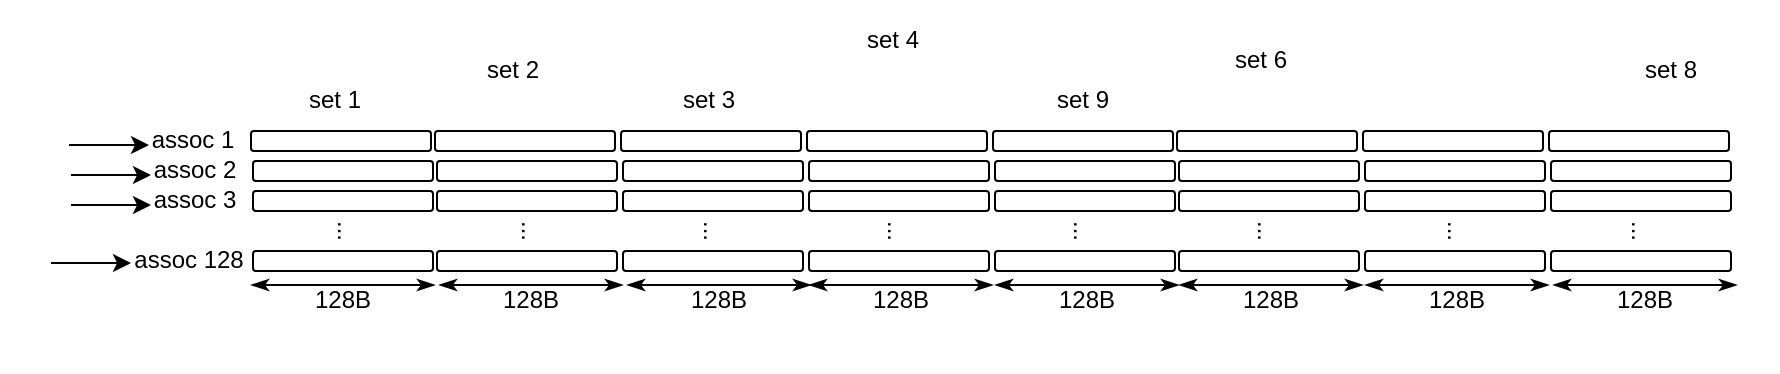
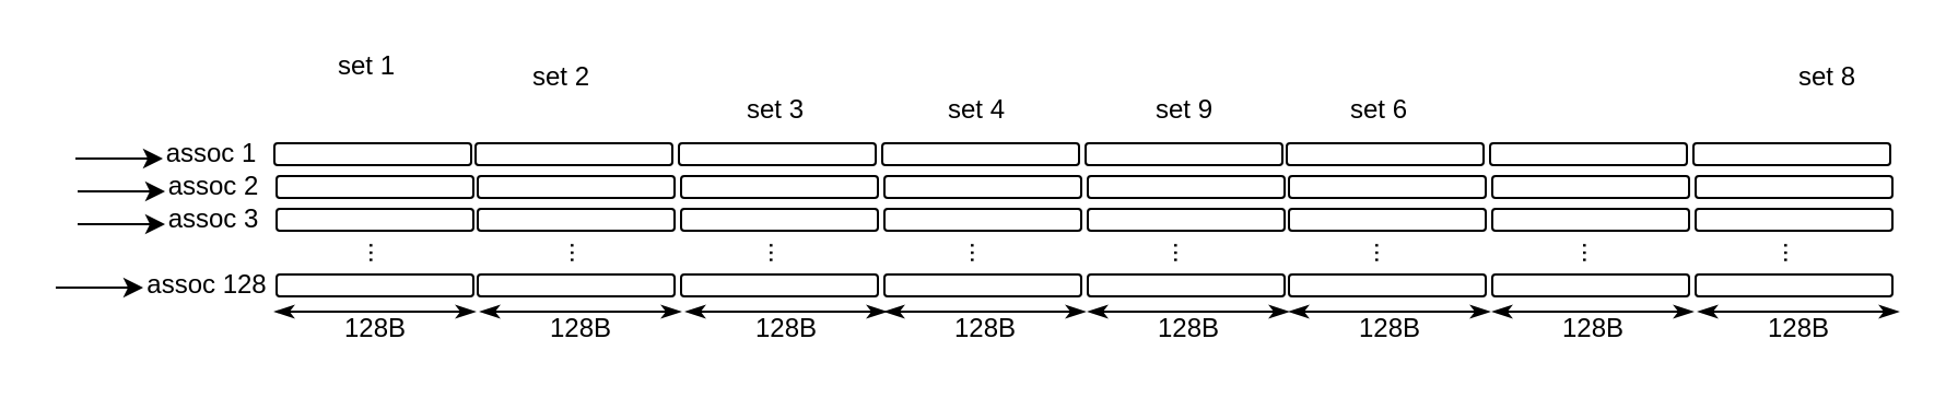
- <mxCell id="45" value="set 4" style="text;html=1;align=center;verticalAlign=middle;resizable=0;points=[];autosize=1;strokeColor=none;fillColor=none;" vertex="1" parent="1"><mxGeometry x="421" y="5" width="50" height="30" as="geometry" /></mxCell>
+ <mxCell id="45" value="set 4" style="text;html=1;align=center;verticalAlign=middle;resizable=0;points=[];autosize=1;strokeColor=none;fillColor=none;" vertex="1" parent="1"><mxGeometry x="421" y="35" width="50" height="30" as="geometry" /></mxCell>
- <mxCell id="47" value="set 6" style="text;html=1;align=center;verticalAlign=middle;resizable=0;points=[];autosize=1;strokeColor=none;fillColor=none;" vertex="1" parent="1"><mxGeometry x="605" y="15" width="50" height="30" as="geometry" /></mxCell>
+ <mxCell id="47" value="set 6" style="text;html=1;align=center;verticalAlign=middle;resizable=0;points=[];autosize=1;strokeColor=none;fillColor=none;" vertex="1" parent="1"><mxGeometry x="605" y="35" width="50" height="30" as="geometry" /></mxCell>
- <mxCell id="42" value="set 1" style="text;html=1;align=center;verticalAlign=middle;resizable=0;points=[];autosize=1;strokeColor=none;fillColor=none;" vertex="1" parent="1"><mxGeometry x="142" y="35" width="50" height="30" as="geometry" /></mxCell>
+ <mxCell id="42" value="set 1" style="text;html=1;align=center;verticalAlign=middle;resizable=0;points=[];autosize=1;strokeColor=none;fillColor=none;" vertex="1" parent="1"><mxGeometry x="142" y="15" width="50" height="30" as="geometry" /></mxCell>
